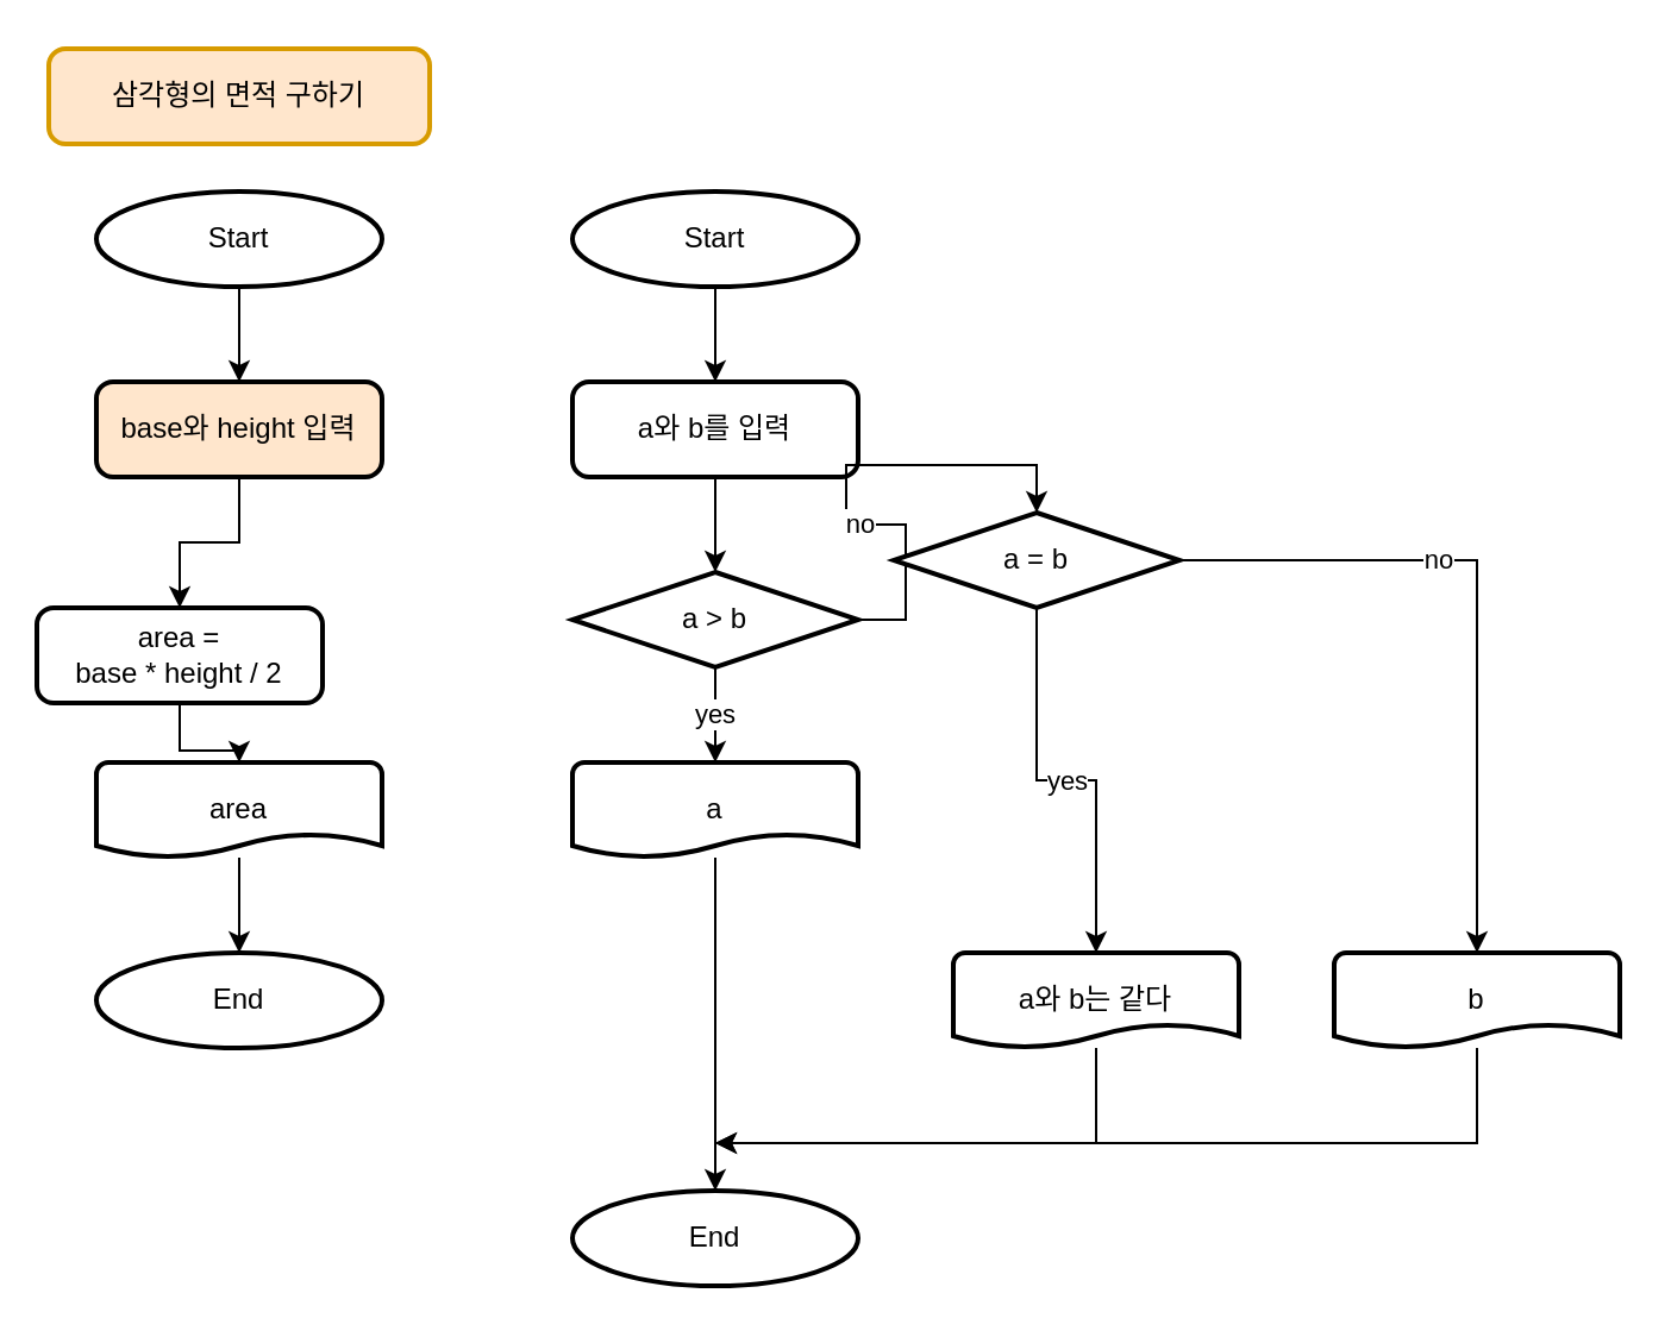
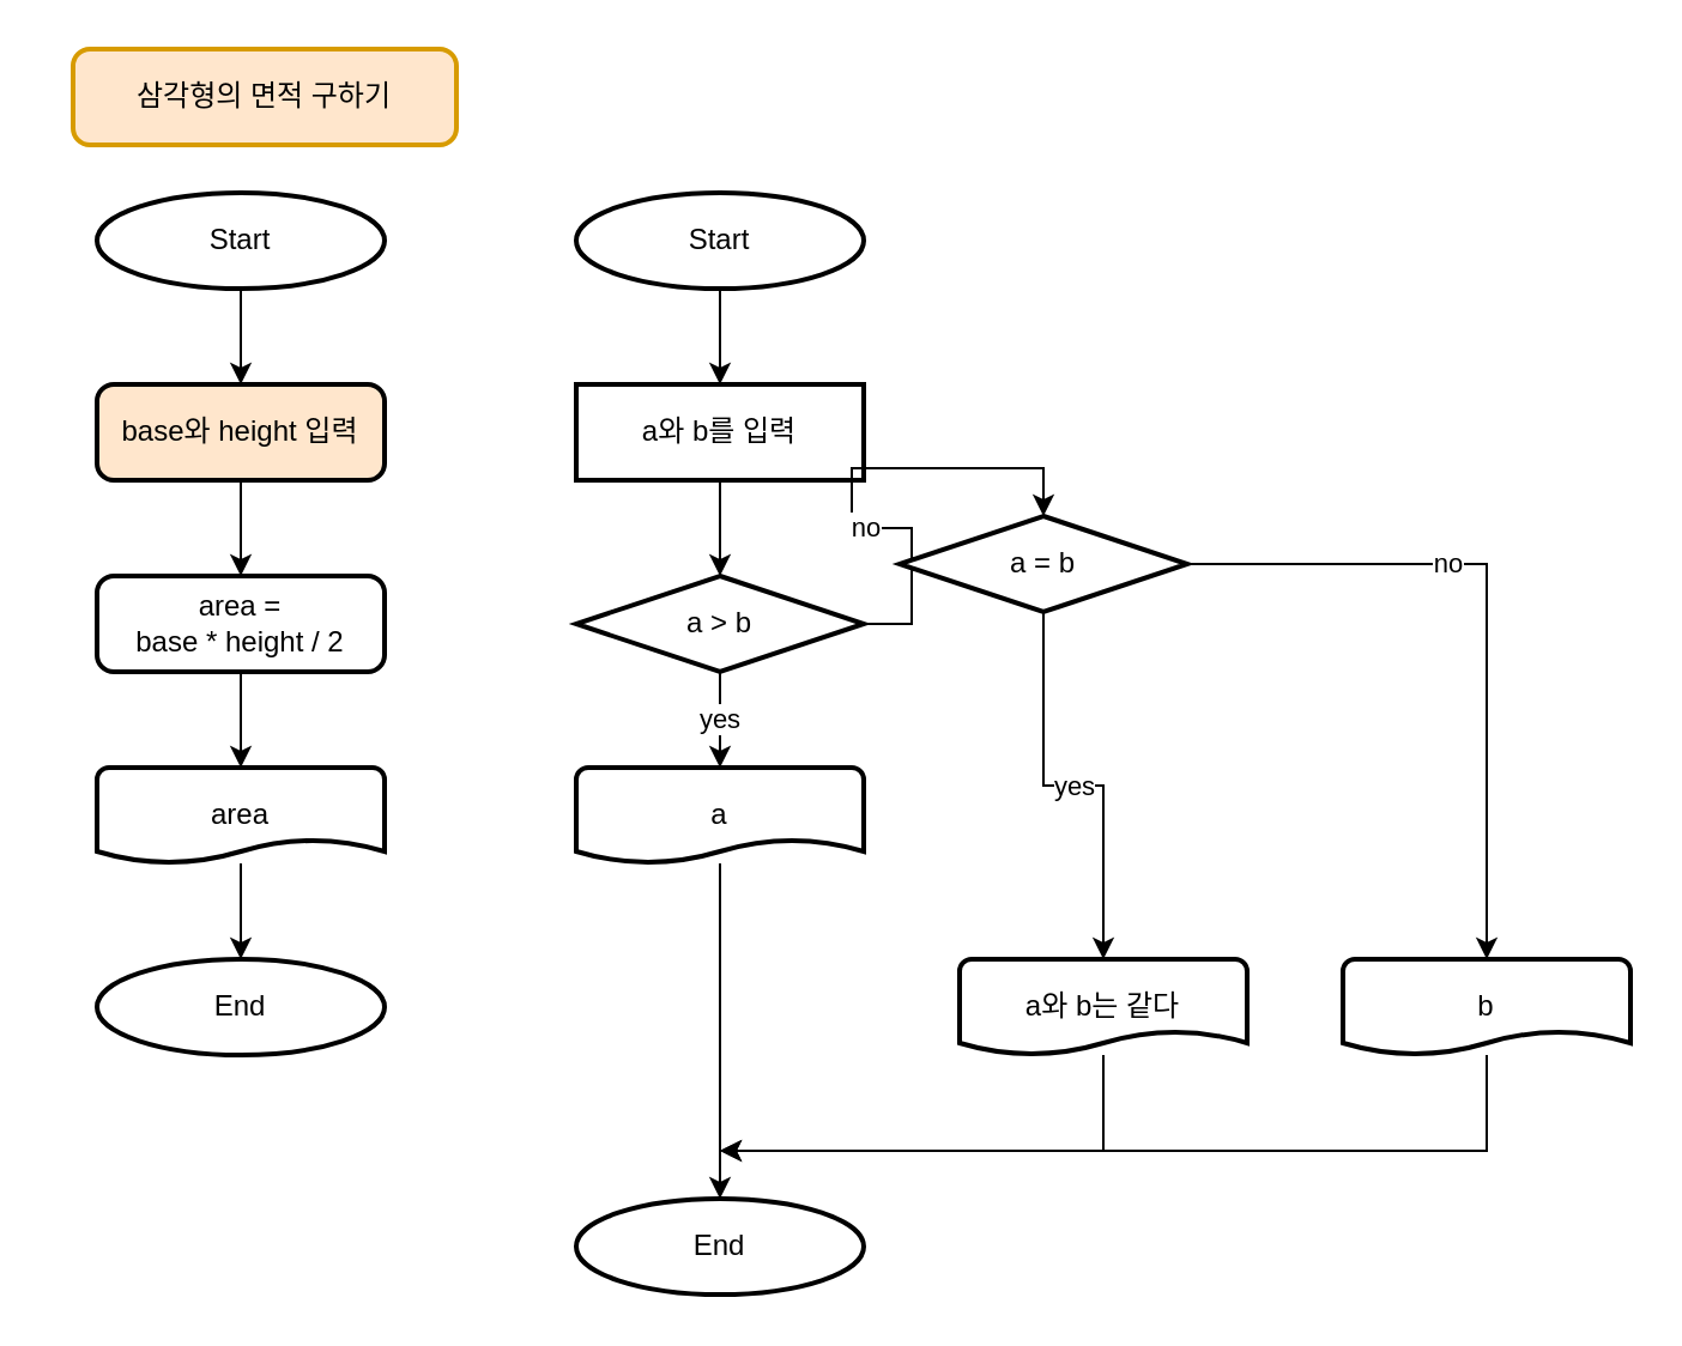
- <mxCell id="11" value="삼각형의 면적 구하기" style="rounded=1;whiteSpace=wrap;html=1;absoluteArcSize=1;arcSize=14;strokeWidth=2;fillColor=#ffe6cc;strokeColor=#d79b00;" vertex="1" parent="1"><mxGeometry x="20" y="20" width="160" height="40" as="geometry" /></mxCell>
+ <mxCell id="11" value="삼각형의 면적 구하기" style="rounded=1;whiteSpace=wrap;html=1;absoluteArcSize=1;arcSize=14;strokeWidth=2;fillColor=#ffe6cc;strokeColor=#d79b00;" vertex="1" parent="1"><mxGeometry x="30" y="20" width="160" height="40" as="geometry" /></mxCell>
- <mxCell id="15" value="a와 b를 입력" style="rounded=1;whiteSpace=wrap;html=1;absoluteArcSize=1;arcSize=14;strokeWidth=2;" vertex="1" parent="1"><mxGeometry x="240" y="160" width="120" height="40" as="geometry" /></mxCell>
+ <mxCell id="15" value="a와 b를 입력" style="whiteSpace=wrap;html=1;absoluteArcSize=1;arcSize=14;strokeWidth=2;rounded=0;" vertex="1" parent="1"><mxGeometry x="240" y="160" width="120" height="40" as="geometry" /></mxCell>
- <mxCell id="8" value="area = &lt;br&gt;base * height / 2" style="rounded=1;whiteSpace=wrap;html=1;absoluteArcSize=1;arcSize=14;strokeWidth=2;" vertex="1" parent="1"><mxGeometry x="15" y="255" width="120" height="40" as="geometry" /></mxCell>
+ <mxCell id="8" value="area = &lt;br&gt;base * height / 2" style="rounded=1;whiteSpace=wrap;html=1;absoluteArcSize=1;arcSize=14;strokeWidth=2;" vertex="1" parent="1"><mxGeometry x="40" y="240" width="120" height="40" as="geometry" /></mxCell>
